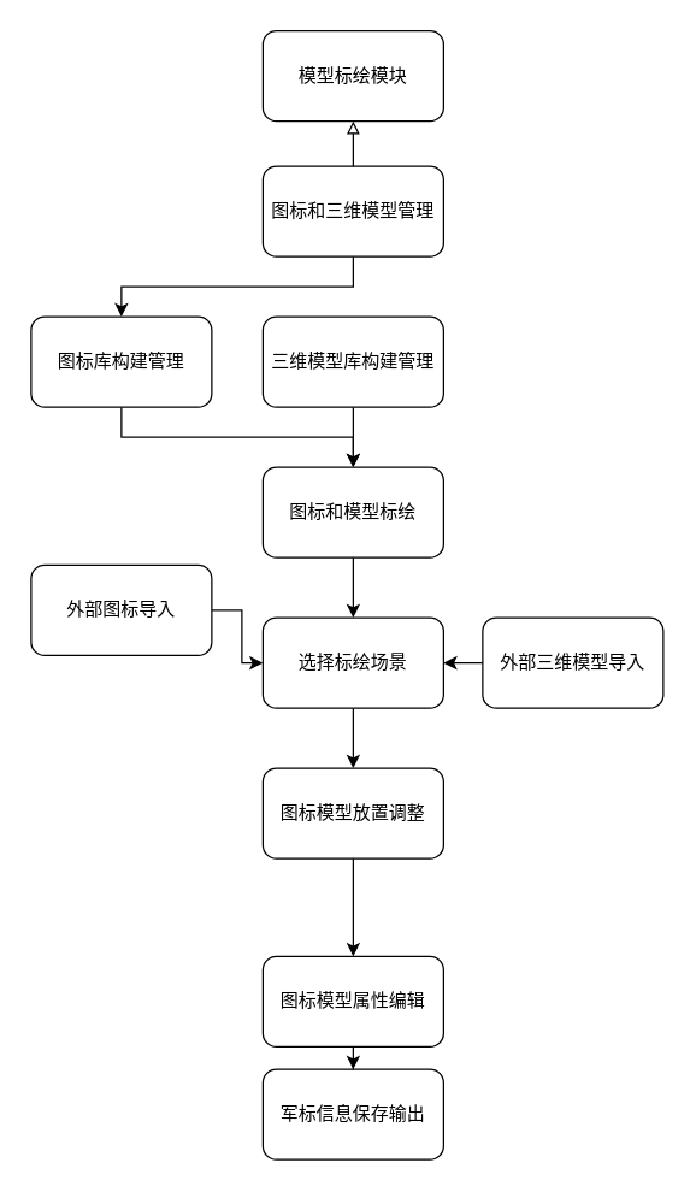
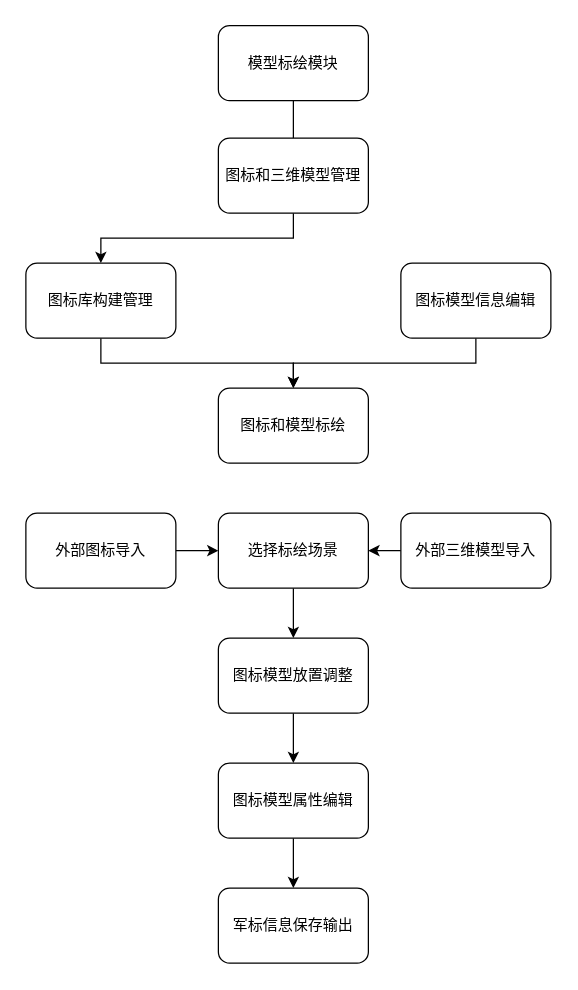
- <mxCell id="4" value="" style="edgeStyle=orthogonalEdgeStyle;rounded=0;orthogonalLoop=1;jettySize=auto;html=1;endArrow=block;endFill=0;" edge="1" parent="1" source="5" target="2"><mxGeometry relative="1" as="geometry" /></mxCell>
+ <mxCell id="4" value="" style="edgeStyle=orthogonalEdgeStyle;rounded=0;orthogonalLoop=1;jettySize=auto;html=1;endArrow=none;endFill=0;" edge="1" parent="1" source="5" target="2"><mxGeometry relative="1" as="geometry" /></mxCell>
- <mxCell id="9" value="三维模型库构建管理" style="rounded=1;whiteSpace=wrap;html=1;" vertex="1" parent="1"><mxGeometry x="174" y="210" width="120" height="60" as="geometry" /></mxCell>
+ <mxCell id="11" value="图标模型信息编辑" style="rounded=1;whiteSpace=wrap;html=1;" vertex="1" parent="1"><mxGeometry x="320" y="210" width="120" height="60" as="geometry" /></mxCell>
- <mxCell id="8" style="edgeStyle=orthogonalEdgeStyle;rounded=0;orthogonalLoop=1;jettySize=auto;html=1;exitX=0.5;exitY=1;exitDx=0;exitDy=0;" edge="1" parent="1" source="9" target="13"><mxGeometry relative="1" as="geometry" /></mxCell>
+ <mxCell id="10" style="edgeStyle=orthogonalEdgeStyle;rounded=0;orthogonalLoop=1;jettySize=auto;html=1;exitX=0.5;exitY=1;exitDx=0;exitDy=0;entryX=0.5;entryY=0;entryDx=0;entryDy=0;" edge="1" parent="1" source="11" target="13"><mxGeometry relative="1" as="geometry" /></mxCell>
- <mxCell id="12" style="edgeStyle=orthogonalEdgeStyle;rounded=0;orthogonalLoop=1;jettySize=auto;html=1;exitX=0.5;exitY=1;exitDx=0;exitDy=0;" edge="1" parent="1" source="13" target="15"><mxGeometry relative="1" as="geometry" /></mxCell>
- <mxCell id="22" value="外部图标导入" style="rounded=1;whiteSpace=wrap;html=1;" vertex="1" parent="1"><mxGeometry x="20" y="375" width="120" height="60" as="geometry" /></mxCell>
+ <mxCell id="22" value="外部图标导入" style="rounded=1;whiteSpace=wrap;html=1;" vertex="1" parent="1"><mxGeometry x="20" y="410" width="120" height="60" as="geometry" /></mxCell>
- <mxCell id="19" value="图标模型属性编辑" style="rounded=1;whiteSpace=wrap;html=1;" vertex="1" parent="1"><mxGeometry x="174" y="635" width="120" height="60" as="geometry" /></mxCell>
+ <mxCell id="19" value="图标模型属性编辑" style="rounded=1;whiteSpace=wrap;html=1;" vertex="1" parent="1"><mxGeometry x="174" y="610" width="120" height="60" as="geometry" /></mxCell>
